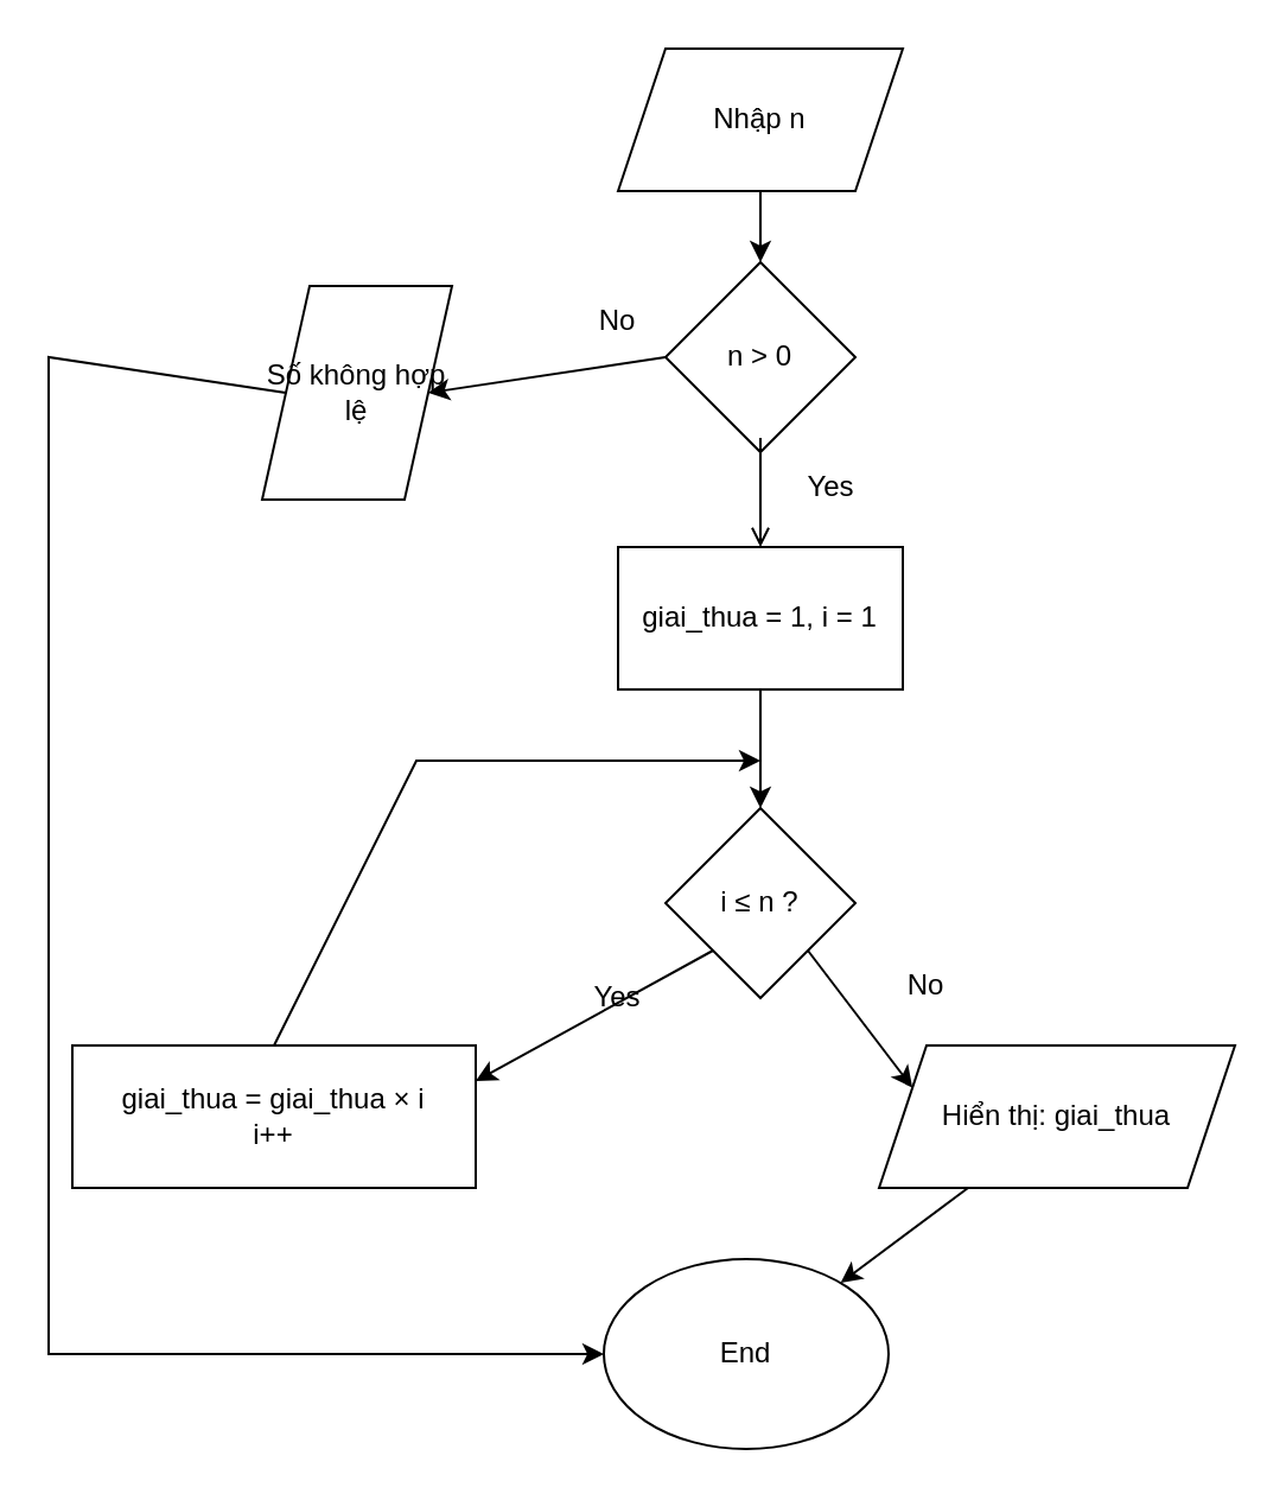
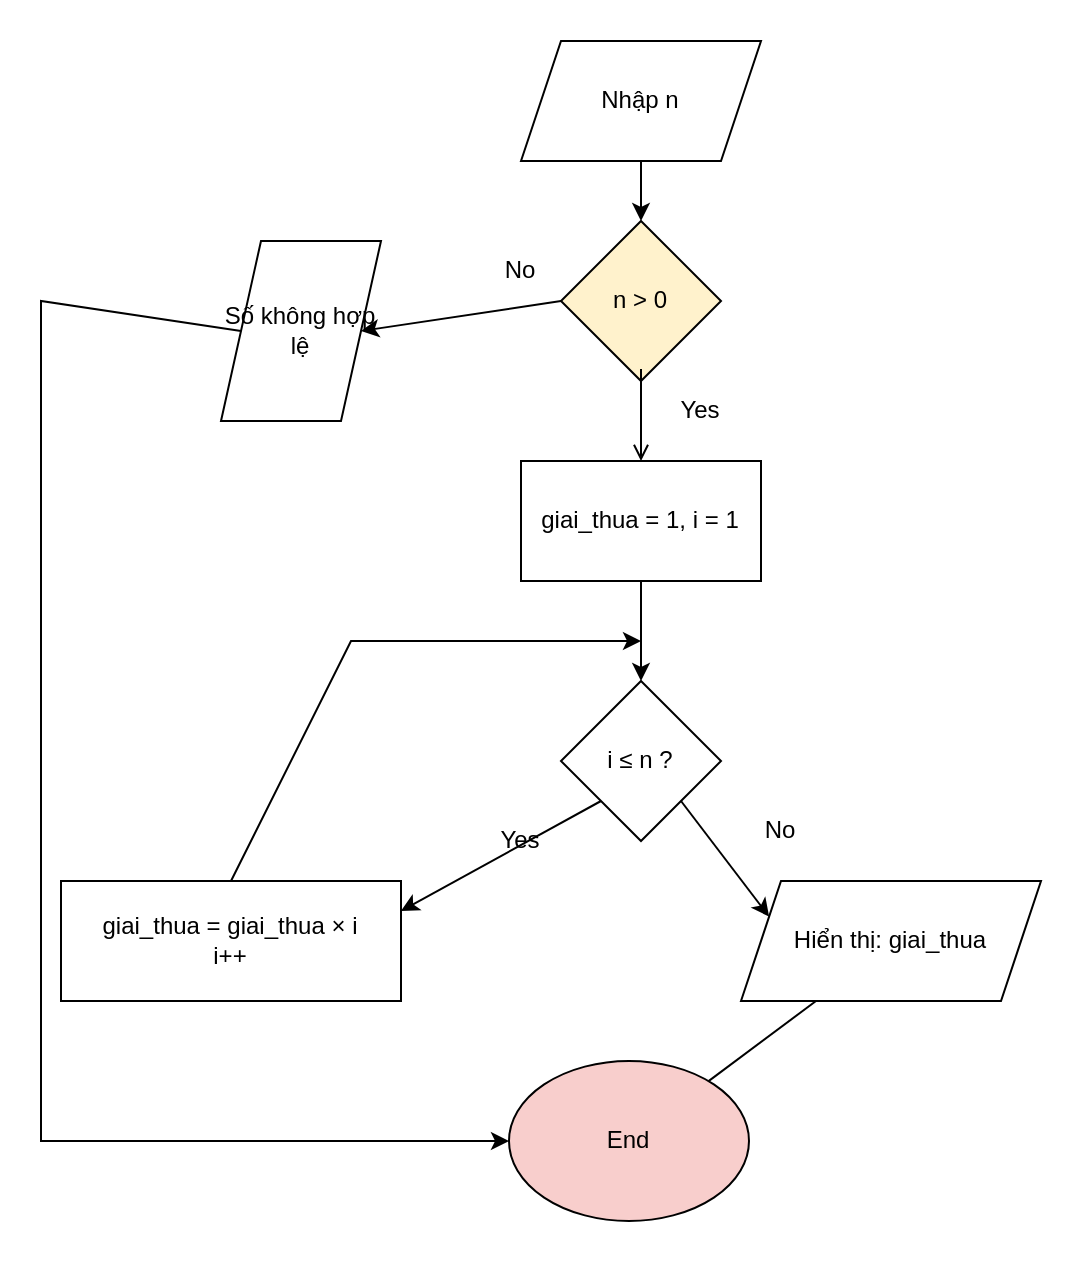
- <mxCell id="3" value="n &amp;gt; 0" style="rhombus;whiteSpace=wrap;html=1;" parent="1" vertex="1"><mxGeometry x="280" y="110" width="80" height="80" as="geometry" /></mxCell>
+ <mxCell id="3" value="n &amp;gt; 0" style="rhombus;whiteSpace=wrap;html=1;fillColor=#fff2cc;" parent="1" vertex="1"><mxGeometry x="280" y="110" width="80" height="80" as="geometry" /></mxCell>
- <mxCell id="16" value="" style="endArrow=classic;html=1;rounded=0;exitX=0.25;exitY=1;exitDx=0;exitDy=0;" parent="1" source="8" target="15" edge="1"><mxGeometry width="50" height="50" relative="1" as="geometry"><mxPoint x="290" y="510" as="sourcePoint" /><mxPoint x="340" y="460" as="targetPoint" /></mxGeometry></mxCell>
+ <mxCell id="16" value="" style="endArrow=none;html=1;rounded=0;exitX=0.25;exitY=1;exitDx=0;exitDy=0;" parent="1" source="8" target="15" edge="1"><mxGeometry width="50" height="50" relative="1" as="geometry"><mxPoint x="290" y="510" as="sourcePoint" /><mxPoint x="340" y="460" as="targetPoint" /></mxGeometry></mxCell>
- <mxCell id="15" value="End" style="ellipse;whiteSpace=wrap;html=1;" parent="1" vertex="1"><mxGeometry x="254" y="530" width="120" height="80" as="geometry" /></mxCell>
+ <mxCell id="15" value="End" style="ellipse;whiteSpace=wrap;html=1;fillColor=#f8cecc;" parent="1" vertex="1"><mxGeometry x="254" y="530" width="120" height="80" as="geometry" /></mxCell>
